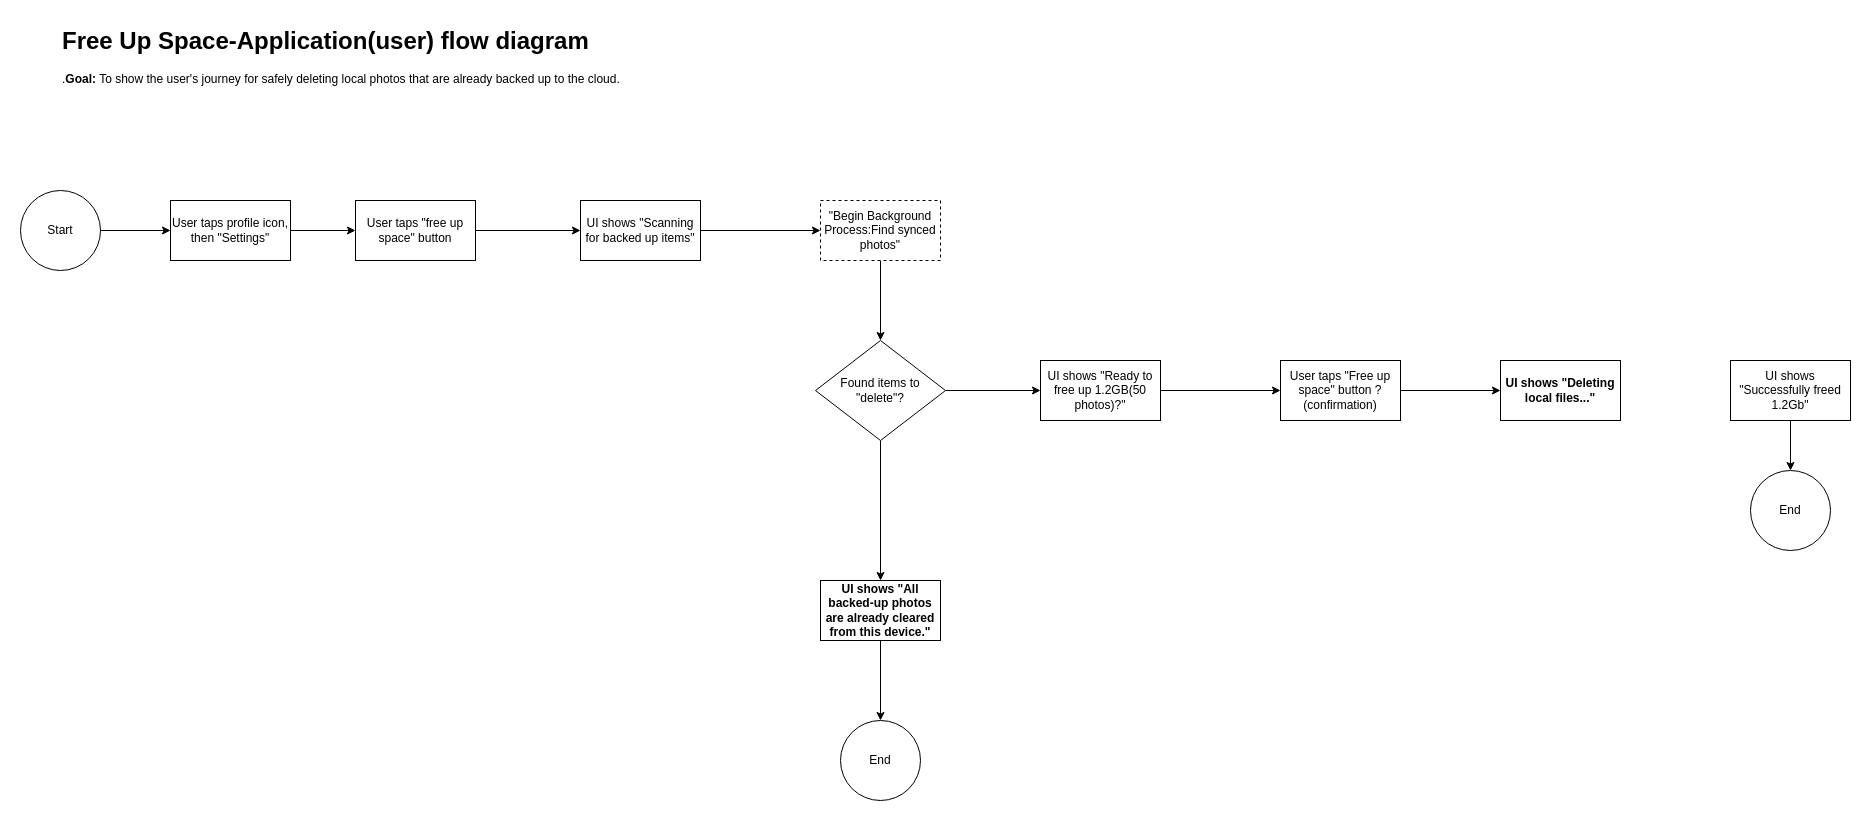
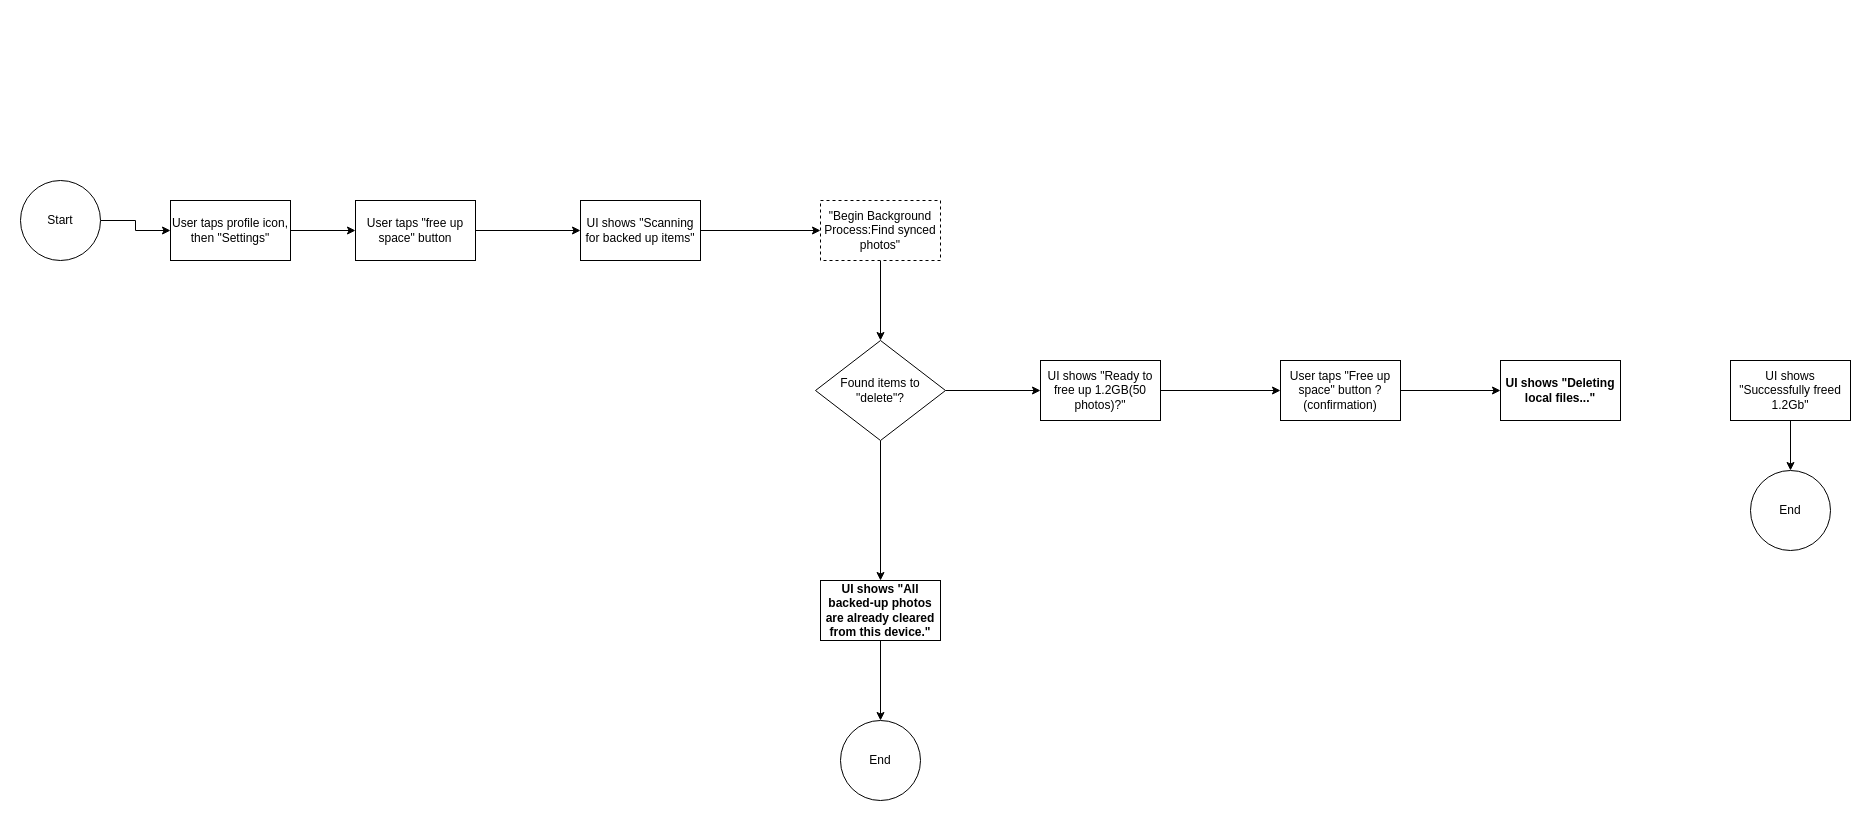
- <mxCell id="2" value="&lt;h1 style=&quot;margin-top: 0px;&quot;&gt;Free Up Space-Application(user) flow diagram&lt;/h1&gt;&lt;p&gt;.&lt;strong style=&quot;background-color: transparent; color: light-dark(rgb(0, 0, 0), rgb(255, 255, 255));&quot;&gt;Goal:&lt;/strong&gt;&lt;span style=&quot;background-color: transparent; color: light-dark(rgb(0, 0, 0), rgb(255, 255, 255));&quot;&gt; To show the user's journey for safely deleting local photos that are already backed up to the cloud.&lt;/span&gt;&lt;/p&gt;" style="text;html=1;whiteSpace=wrap;overflow=hidden;rounded=0;" vertex="1" parent="1"><mxGeometry x="60" y="20" width="710" height="120" as="geometry" /></mxCell>
- <mxCell id="4" value="Start" style="ellipse;whiteSpace=wrap;html=1;aspect=fixed;" vertex="1" parent="1"><mxGeometry x="20" y="190" width="80" height="80" as="geometry" /></mxCell>
+ <mxCell id="4" value="Start" style="ellipse;whiteSpace=wrap;html=1;aspect=fixed;" vertex="1" parent="1"><mxGeometry x="20" y="180" width="80" height="80" as="geometry" /></mxCell>
